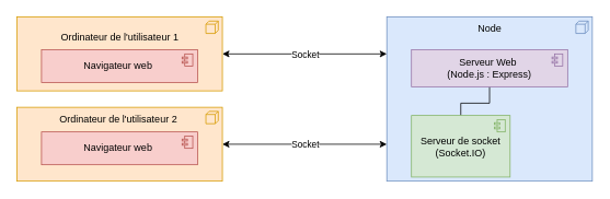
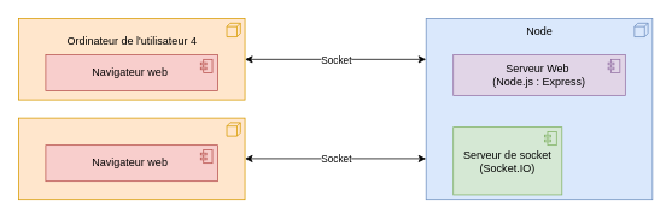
- <mxCell id="6" value="Ordinateur de l'utilisateur 1" style="text;html=1;strokeColor=none;fillColor=none;align=center;verticalAlign=middle;whiteSpace=wrap;rounded=0;" vertex="1" parent="1"><mxGeometry x="67.5" y="30" width="155" height="30" as="geometry" /></mxCell>
+ <mxCell id="6" value="Ordinateur de l'utilisateur 4" style="text;html=1;strokeColor=none;fillColor=none;align=center;verticalAlign=middle;whiteSpace=wrap;rounded=0;" vertex="1" parent="1"><mxGeometry x="67.5" y="30" width="155" height="30" as="geometry" /></mxCell>
- <mxCell id="9" style="edgeStyle=orthogonalEdgeStyle;rounded=0;orthogonalLoop=1;jettySize=auto;html=1;endArrow=none;endFill=0;" edge="1" parent="1" source="10" target="16"><mxGeometry relative="1" as="geometry" /></mxCell>
- <mxCell id="14" value="Ordinateur de l'utilisateur 2&amp;nbsp;" style="text;html=1;strokeColor=none;fillColor=none;align=center;verticalAlign=middle;whiteSpace=wrap;rounded=0;" vertex="1" parent="1"><mxGeometry x="67.5" y="130" width="155" height="30" as="geometry" /></mxCell>
